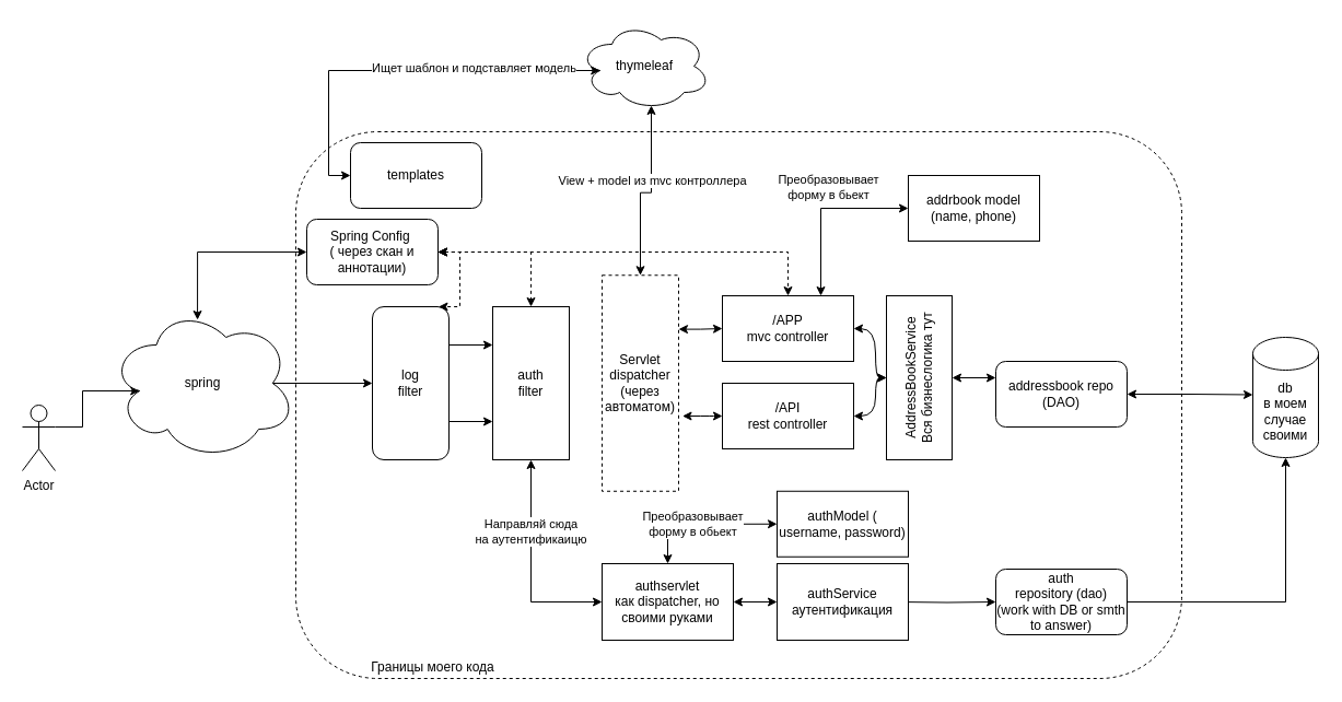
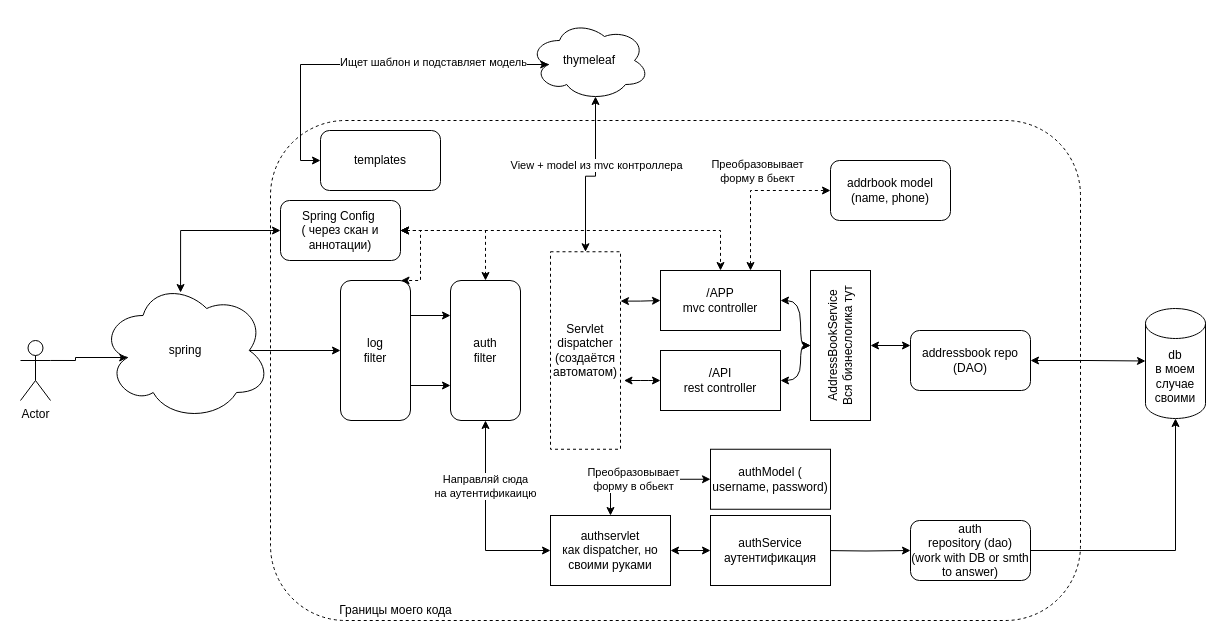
- <mxCell id="9" style="edgeStyle=orthogonalEdgeStyle;rounded=0;orthogonalLoop=1;jettySize=auto;html=1;exitX=0.75;exitY=0;exitDx=0;exitDy=0;entryX=0;entryY=0.5;entryDx=0;entryDy=0;startArrow=classic;startFill=1;" edge="1" parent="1" source="11" target="35"><mxGeometry relative="1" as="geometry" /></mxCell>
+ <mxCell id="9" style="edgeStyle=orthogonalEdgeStyle;rounded=0;orthogonalLoop=1;jettySize=auto;html=1;exitX=0.75;exitY=0;exitDx=0;exitDy=0;entryX=0;entryY=0.5;entryDx=0;entryDy=0;startArrow=classic;startFill=1;dashed=1;" edge="1" parent="1" source="11" target="35"><mxGeometry relative="1" as="geometry" /></mxCell>
- <mxCell id="35" value="addrbook model&lt;br&gt;(name, phone)" style="rounded=0;whiteSpace=wrap;html=1;" vertex="1" parent="1"><mxGeometry x="830" y="160" width="120" height="60" as="geometry" /></mxCell>
+ <mxCell id="35" value="addrbook model&lt;br&gt;(name, phone)" style="whiteSpace=wrap;html=1;rounded=1;" vertex="1" parent="1"><mxGeometry x="830" y="160" width="120" height="60" as="geometry" /></mxCell>
- <mxCell id="17" value="auth&lt;br&gt;filter" style="whiteSpace=wrap;html=1;rounded=0;" vertex="1" parent="1"><mxGeometry x="450" y="280" width="70" height="140" as="geometry" /></mxCell>
+ <mxCell id="17" value="auth&lt;br&gt;filter" style="rounded=1;whiteSpace=wrap;html=1;" vertex="1" parent="1"><mxGeometry x="450" y="280" width="70" height="140" as="geometry" /></mxCell>
- <mxCell id="6" value="Servlet dispatcher&lt;br&gt;(через автоматом)" style="rounded=0;whiteSpace=wrap;html=1;dashed=1;" vertex="1" parent="1"><mxGeometry x="550" y="251.25" width="70" height="197.5" as="geometry" /></mxCell>
+ <mxCell id="6" value="Servlet dispatcher&lt;br&gt;(создаётся автоматом)" style="rounded=0;whiteSpace=wrap;html=1;dashed=1;" vertex="1" parent="1"><mxGeometry x="550" y="251.25" width="70" height="197.5" as="geometry" /></mxCell>
- <mxCell id="22" value="Actor" style="shape=umlActor;verticalLabelPosition=bottom;verticalAlign=top;html=1;outlineConnect=0;" vertex="1" parent="1"><mxGeometry x="20" y="370" width="30" height="60" as="geometry" /></mxCell>
+ <mxCell id="22" value="Actor" style="shape=umlActor;verticalLabelPosition=bottom;verticalAlign=top;html=1;outlineConnect=0;" vertex="1" parent="1"><mxGeometry x="20" y="340" width="30" height="60" as="geometry" /></mxCell>
